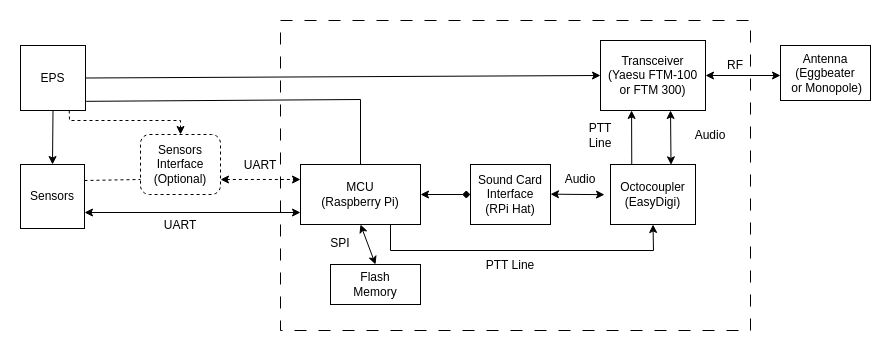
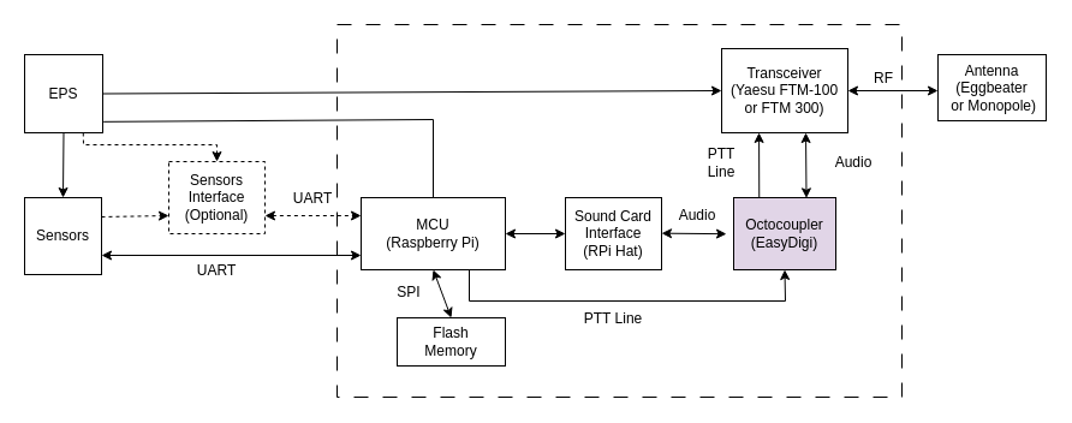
- <mxCell id="7" value="Sensors &lt;br&gt;Interface&lt;br&gt;(Optional)" style="whiteSpace=wrap;html=1;dashed=1;rounded=1;" vertex="1" parent="1"><mxGeometry x="140" y="134" width="80" height="60" as="geometry" /></mxCell>
+ <mxCell id="7" value="Sensors &lt;br&gt;Interface&lt;br&gt;(Optional)" style="rounded=0;whiteSpace=wrap;html=1;dashed=1;" vertex="1" parent="1"><mxGeometry x="140" y="134" width="80" height="60" as="geometry" /></mxCell>
- <mxCell id="14" value="" style="endArrow=none;html=1;rounded=0;entryX=0;entryY=0.75;entryDx=0;entryDy=0;exitX=1;exitY=0.25;exitDx=0;exitDy=0;dashed=1;" edge="1" parent="1" source="8" target="7"><mxGeometry width="50" height="50" relative="1" as="geometry"><mxPoint x="360" y="200" as="sourcePoint" /><mxPoint x="410" y="150" as="targetPoint" /></mxGeometry></mxCell>
+ <mxCell id="14" value="" style="endArrow=classic;html=1;rounded=0;entryX=0;entryY=0.75;entryDx=0;entryDy=0;exitX=1;exitY=0.25;exitDx=0;exitDy=0;dashed=1;" edge="1" parent="1" source="8" target="7"><mxGeometry width="50" height="50" relative="1" as="geometry"><mxPoint x="360" y="200" as="sourcePoint" /><mxPoint x="410" y="150" as="targetPoint" /></mxGeometry></mxCell>
- <mxCell id="11" value="" style="endArrow=diamond;startArrow=classic;html=1;rounded=0;exitX=1;exitY=0.5;exitDx=0;exitDy=0;entryX=0;entryY=0.5;entryDx=0;entryDy=0;" edge="1" parent="1" source="2" target="4"><mxGeometry width="50" height="50" relative="1" as="geometry"><mxPoint x="430" y="210" as="sourcePoint" /><mxPoint x="480" y="160" as="targetPoint" /></mxGeometry></mxCell>
+ <mxCell id="11" value="" style="endArrow=classic;startArrow=classic;html=1;rounded=0;exitX=1;exitY=0.5;exitDx=0;exitDy=0;entryX=0;entryY=0.5;entryDx=0;entryDy=0;" edge="1" parent="1" source="2" target="4"><mxGeometry width="50" height="50" relative="1" as="geometry"><mxPoint x="430" y="210" as="sourcePoint" /><mxPoint x="480" y="160" as="targetPoint" /></mxGeometry></mxCell>
- <mxCell id="5" value="Octocoupler&lt;br&gt;(EasyDigi)" style="rounded=0;whiteSpace=wrap;html=1;" vertex="1" parent="1"><mxGeometry x="610" y="164" width="85" height="60" as="geometry" /></mxCell>
+ <mxCell id="5" value="Octocoupler&lt;br&gt;(EasyDigi)" style="rounded=0;whiteSpace=wrap;html=1;fillColor=#e1d5e7;" vertex="1" parent="1"><mxGeometry x="610" y="164" width="85" height="60" as="geometry" /></mxCell>
